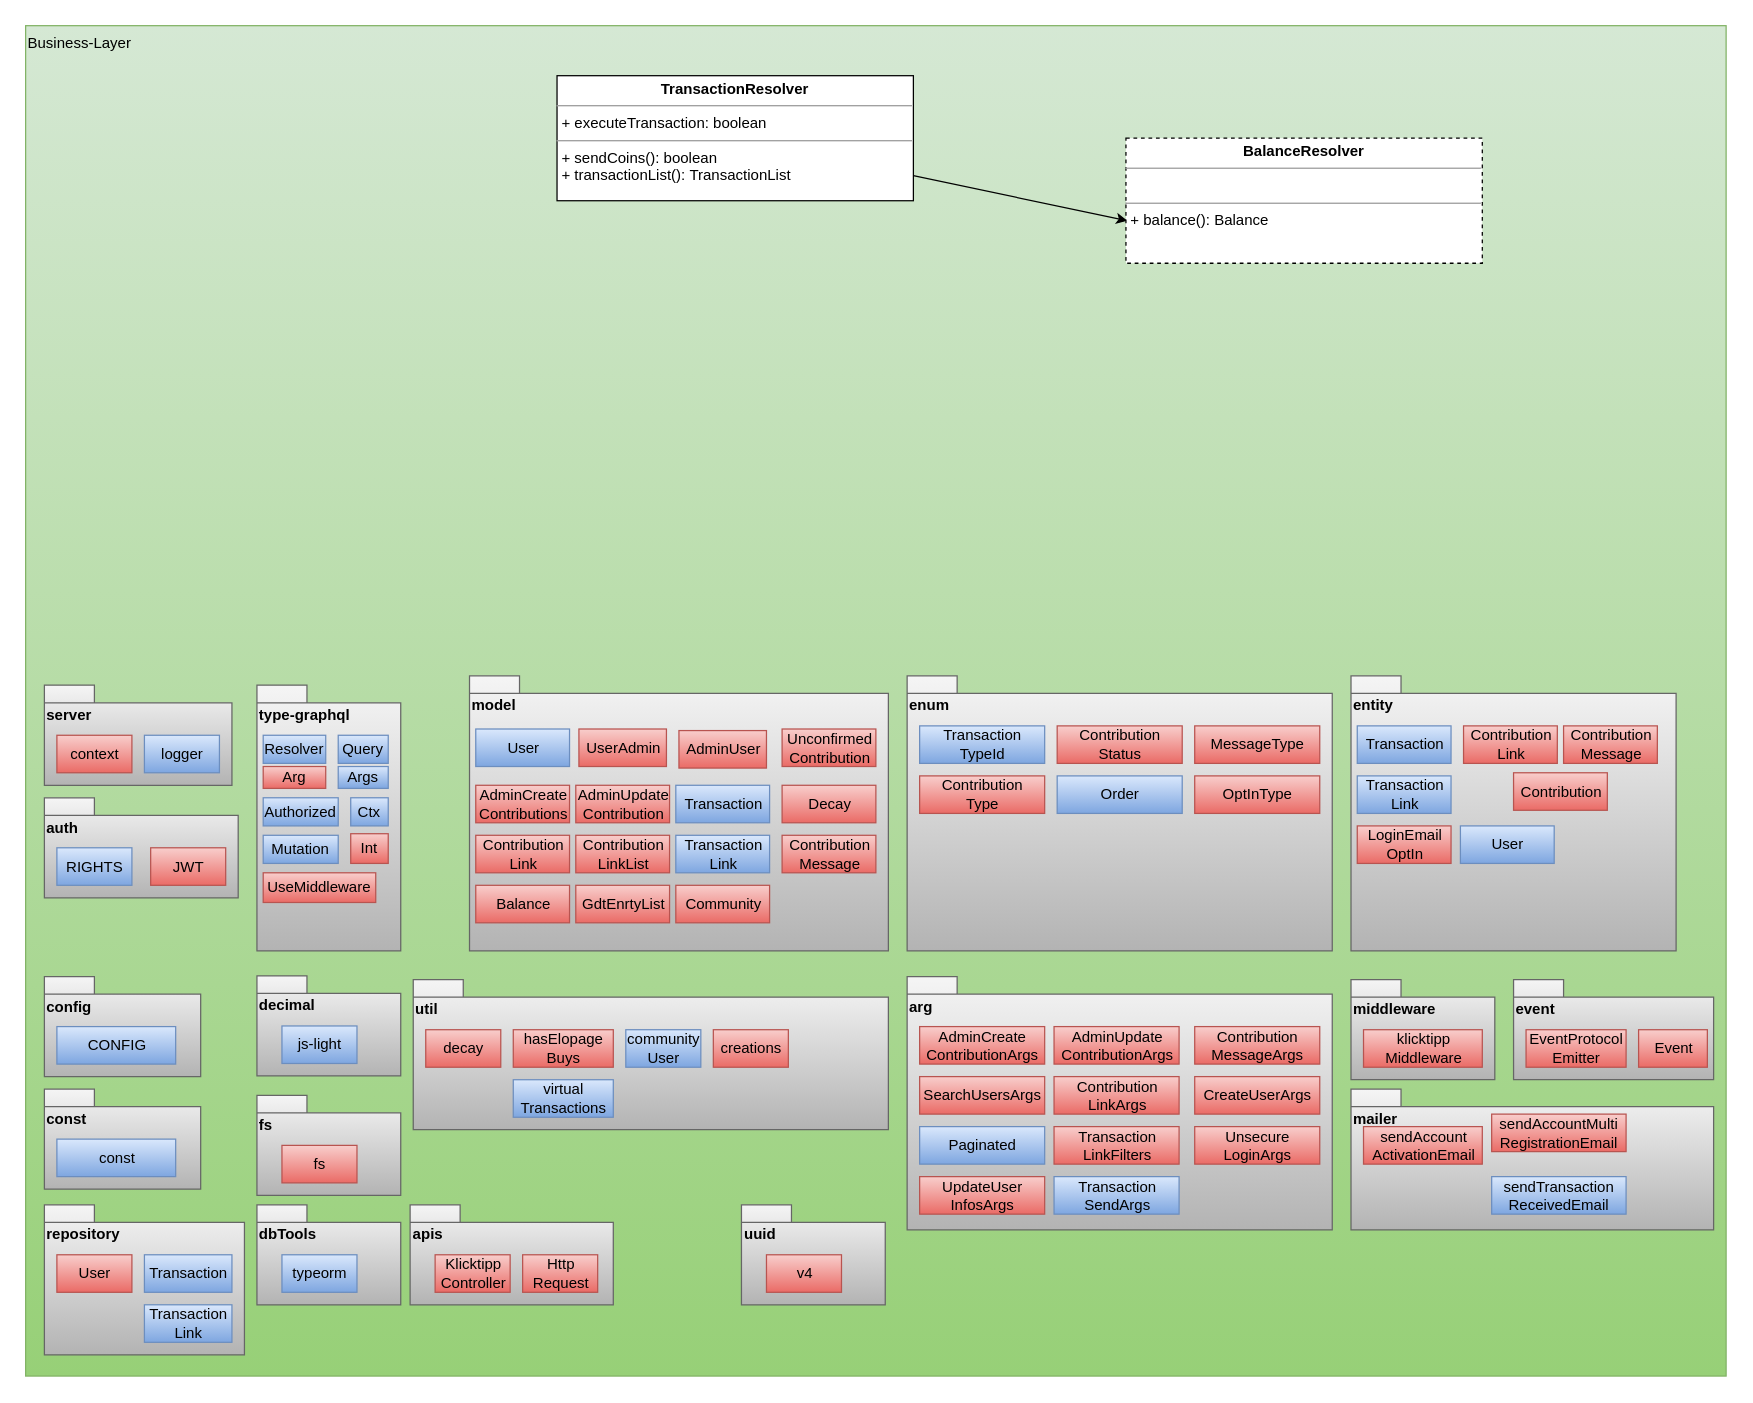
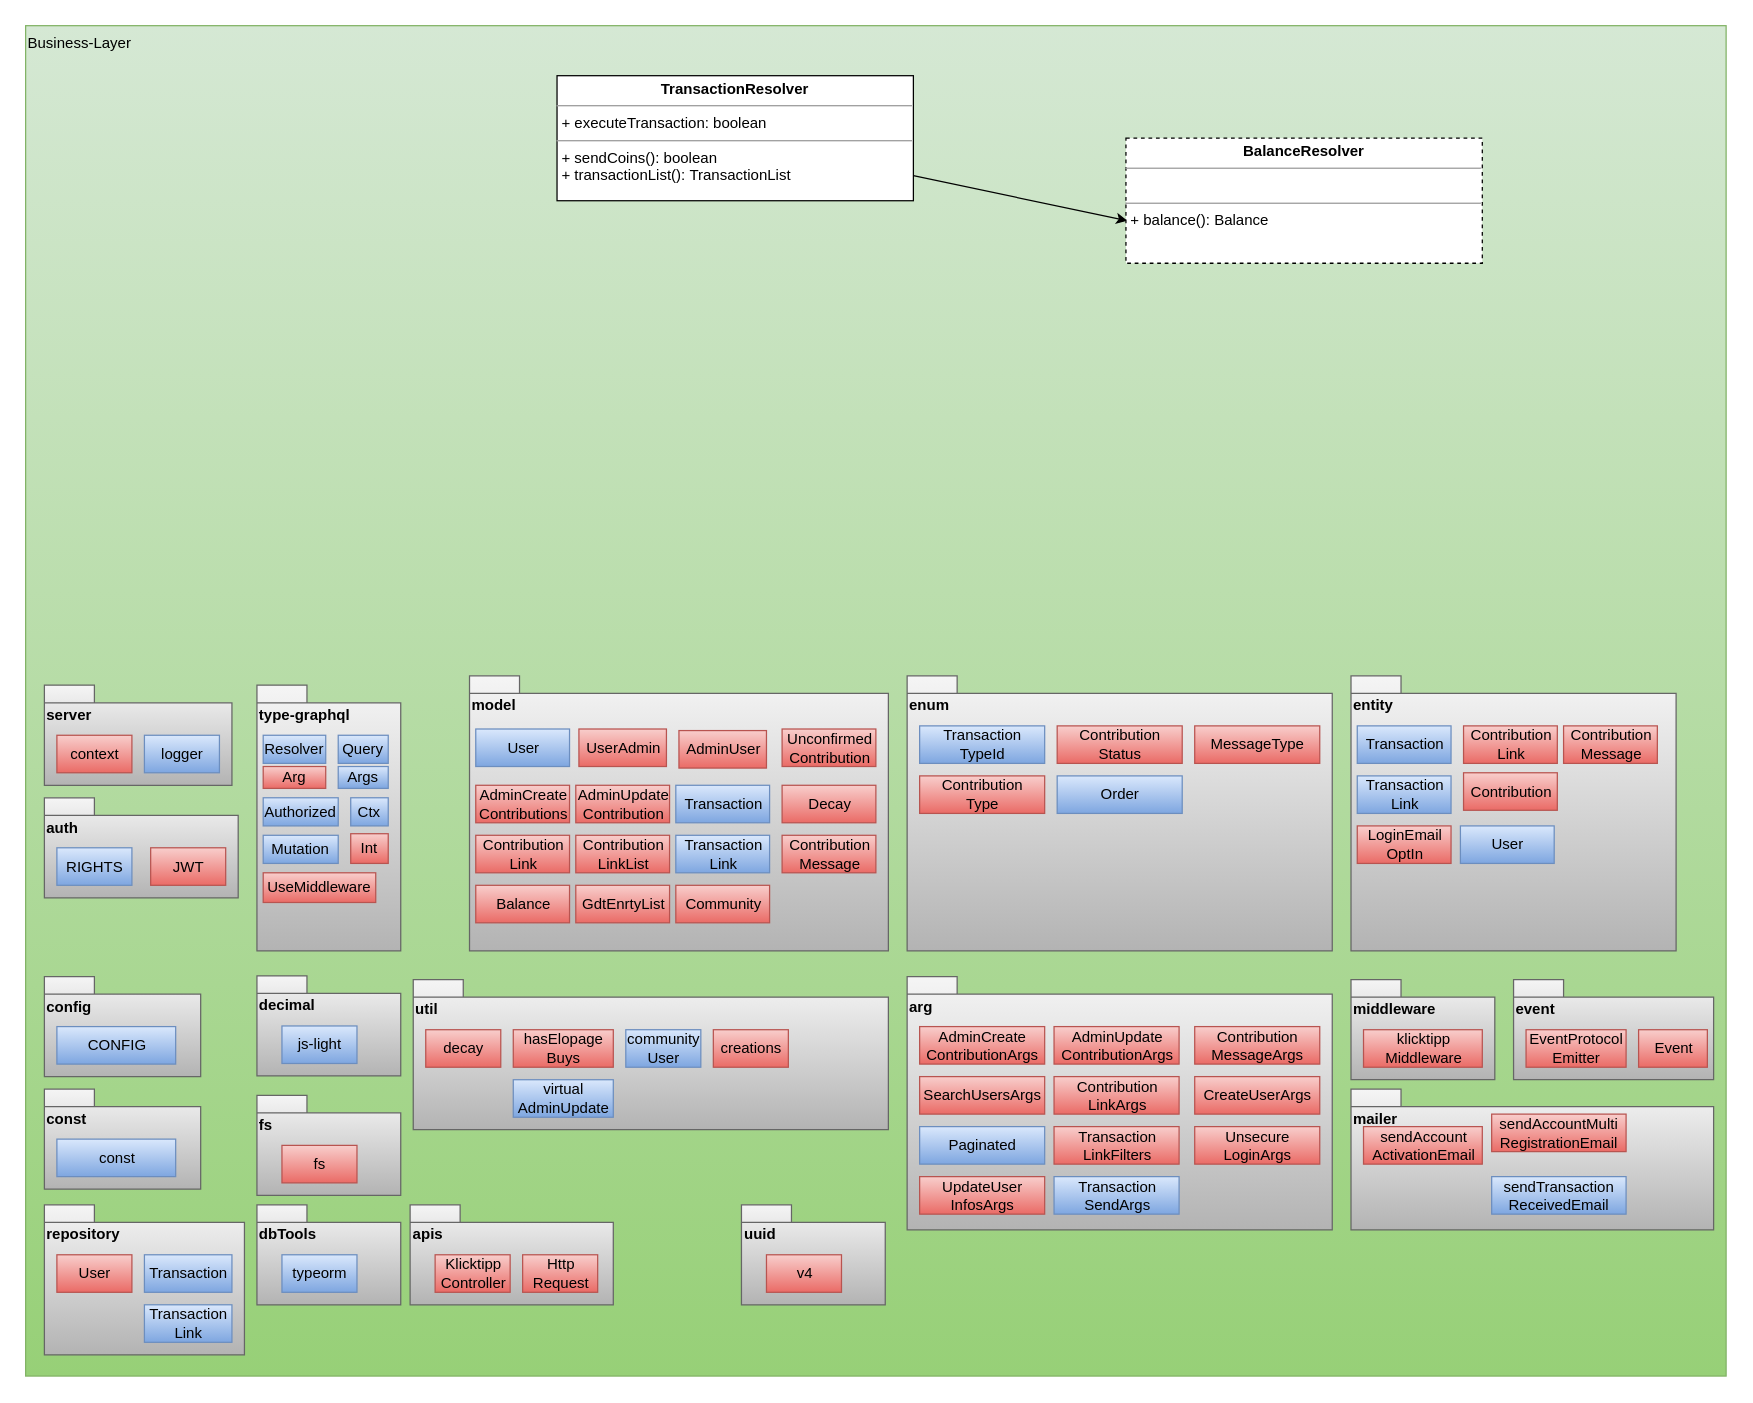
- <mxCell id="23" value="Contribution" style="html=1;fillColor=#f8cecc;gradientColor=#ea6b66;strokeColor=#b85450;" parent="1" vertex="1"><mxGeometry x="1210" y="617.5" width="75" height="30" as="geometry" /></mxCell>
+ <mxCell id="23" value="Contribution" style="html=1;fillColor=#f8cecc;gradientColor=#ea6b66;strokeColor=#b85450;" parent="1" vertex="1"><mxGeometry x="1170" y="617.5" width="75" height="30" as="geometry" /></mxCell>
- <mxCell id="66" value="OptInType" style="html=1;fillColor=#f8cecc;gradientColor=#ea6b66;strokeColor=#b85450;" parent="1" vertex="1"><mxGeometry x="955" y="620" width="100" height="30" as="geometry" /></mxCell>
- <mxCell id="89" value="virtual&lt;br&gt;Transactions" style="html=1;fillColor=#dae8fc;gradientColor=#7ea6e0;strokeColor=#6c8ebf;" vertex="1" parent="1"><mxGeometry x="410" y="863" width="80" height="30" as="geometry" /></mxCell>
+ <mxCell id="89" value="virtual&lt;br&gt;AdminUpdate" style="html=1;fillColor=#dae8fc;gradientColor=#7ea6e0;strokeColor=#6c8ebf;" vertex="1" parent="1"><mxGeometry x="410" y="863" width="80" height="30" as="geometry" /></mxCell>
